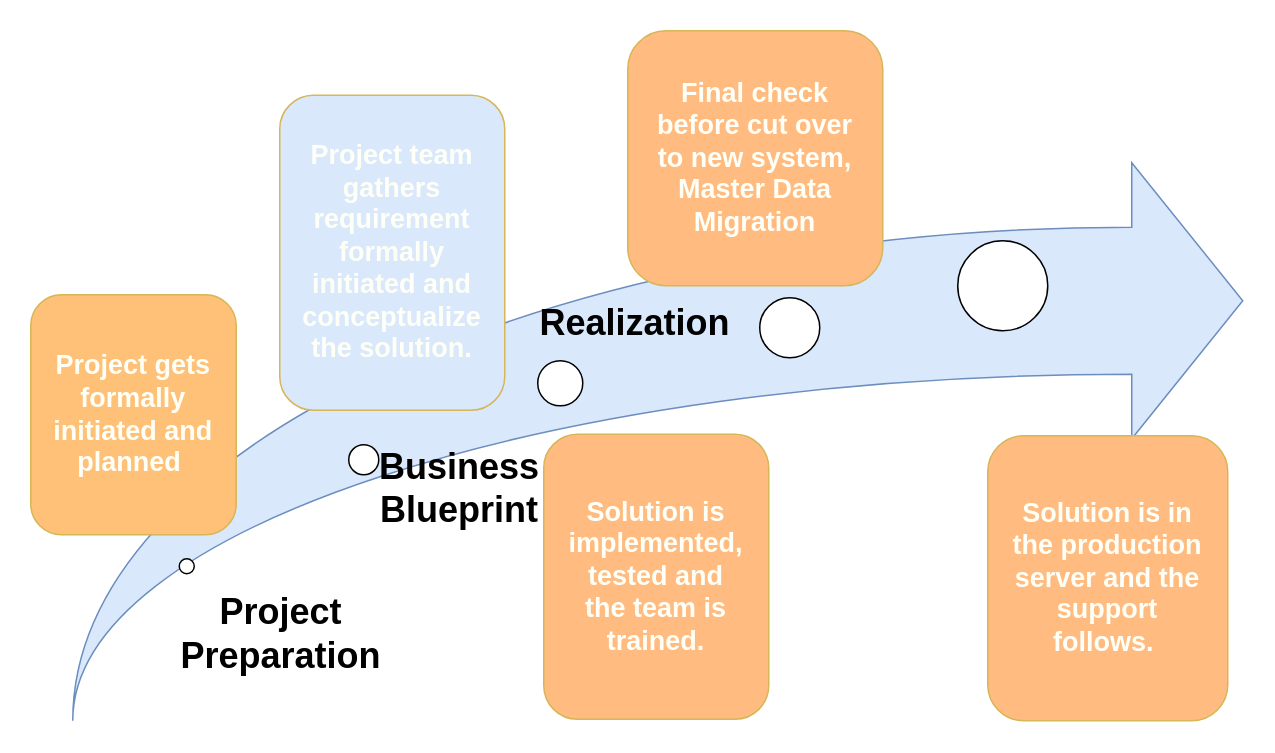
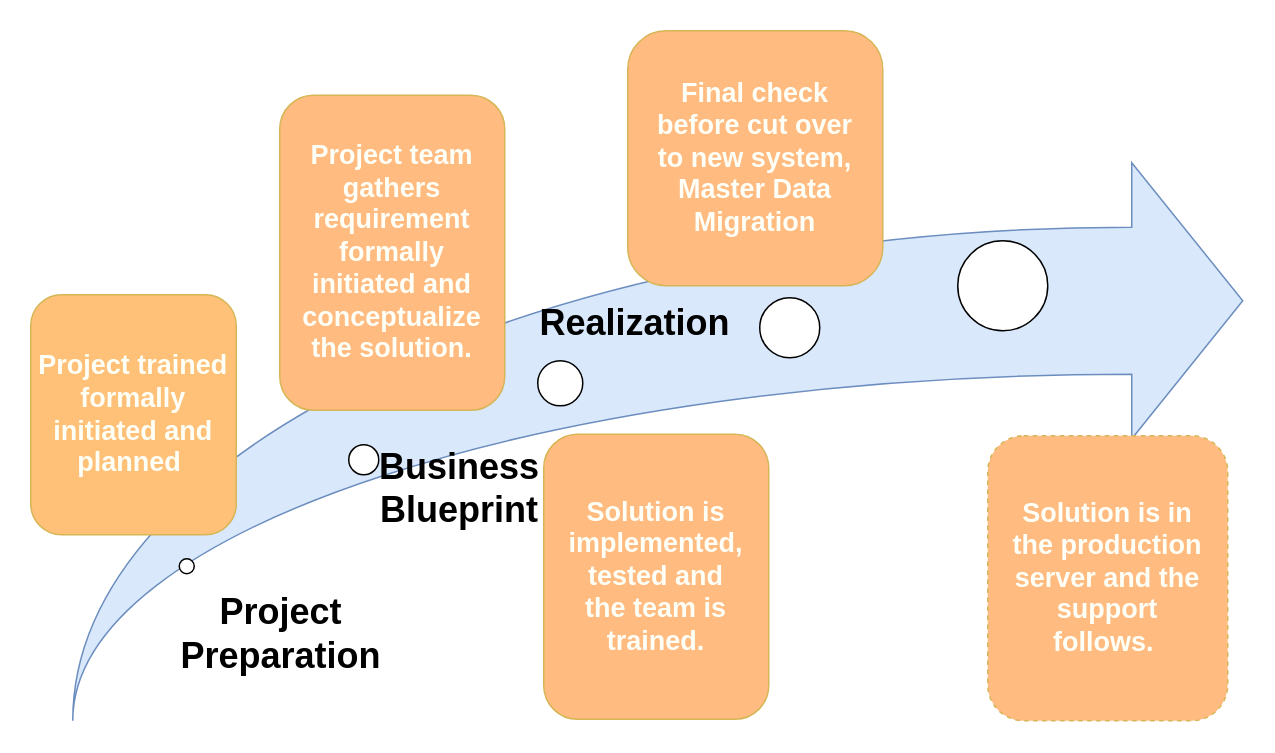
- <mxCell id="4" value="&lt;font style=&quot;font-size: 18px&quot;&gt;&lt;b&gt;Project team&lt;br&gt;gathers&lt;br&gt;requirement&lt;br&gt;formally&lt;br&gt;initiated and&lt;br&gt;conceptualize&lt;br&gt;the solution.&lt;/b&gt;&lt;/font&gt;" style="rounded=1;whiteSpace=wrap;html=1;strokeColor=#d6b656;fillColor=#dae8fc;fontColor=#FEFFF7;" vertex="1" parent="1"><mxGeometry x="186" y="63" width="150" height="210" as="geometry" /></mxCell>
+ <mxCell id="4" value="&lt;font style=&quot;font-size: 18px&quot;&gt;&lt;b&gt;Project team&lt;br&gt;gathers&lt;br&gt;requirement&lt;br&gt;formally&lt;br&gt;initiated and&lt;br&gt;conceptualize&lt;br&gt;the solution.&lt;/b&gt;&lt;/font&gt;" style="rounded=1;whiteSpace=wrap;html=1;strokeColor=#d6b656;fillColor=#FFBB80;fontColor=#FEFFF7;" vertex="1" parent="1"><mxGeometry x="186" y="63" width="150" height="210" as="geometry" /></mxCell>
- <mxCell id="3" value="&lt;font style=&quot;font-size: 18px&quot;&gt;&lt;b&gt;Project gets&lt;br&gt;formally&lt;br&gt;initiated and&lt;br&gt;planned&amp;nbsp;&lt;/b&gt;&lt;/font&gt;" style="rounded=1;whiteSpace=wrap;html=1;strokeColor=#d6b656;fillColor=#FFC078;fontColor=#FEFFF7;" vertex="1" parent="1"><mxGeometry x="20" y="196" width="137" height="160" as="geometry" /></mxCell>
+ <mxCell id="3" value="&lt;font style=&quot;font-size: 18px&quot;&gt;&lt;b&gt;Project trained&lt;br&gt;formally&lt;br&gt;initiated and&lt;br&gt;planned&amp;nbsp;&lt;/b&gt;&lt;/font&gt;" style="rounded=1;whiteSpace=wrap;html=1;strokeColor=#d6b656;fillColor=#FFC078;fontColor=#FEFFF7;" vertex="1" parent="1"><mxGeometry x="20" y="196" width="137" height="160" as="geometry" /></mxCell>
- <mxCell id="5" value="&lt;font style=&quot;font-size: 18px&quot;&gt;&lt;b&gt;Solution is in&lt;br&gt;the production&lt;br&gt;server and the&lt;br&gt;support&lt;br&gt;follows.&amp;nbsp;&lt;/b&gt;&lt;/font&gt;" style="rounded=1;whiteSpace=wrap;html=1;strokeColor=#d6b656;fillColor=#FFBB80;fontColor=#FEFFF7;" vertex="1" parent="1"><mxGeometry x="658" y="290" width="160" height="190" as="geometry" /></mxCell>
+ <mxCell id="5" value="&lt;font style=&quot;font-size: 18px&quot;&gt;&lt;b&gt;Solution is in&lt;br&gt;the production&lt;br&gt;server and the&lt;br&gt;support&lt;br&gt;follows.&amp;nbsp;&lt;/b&gt;&lt;/font&gt;" style="rounded=1;whiteSpace=wrap;html=1;strokeColor=#d6b656;fillColor=#FFBB80;fontColor=#FEFFF7;dashed=1;" vertex="1" parent="1"><mxGeometry x="658" y="290" width="160" height="190" as="geometry" /></mxCell>
